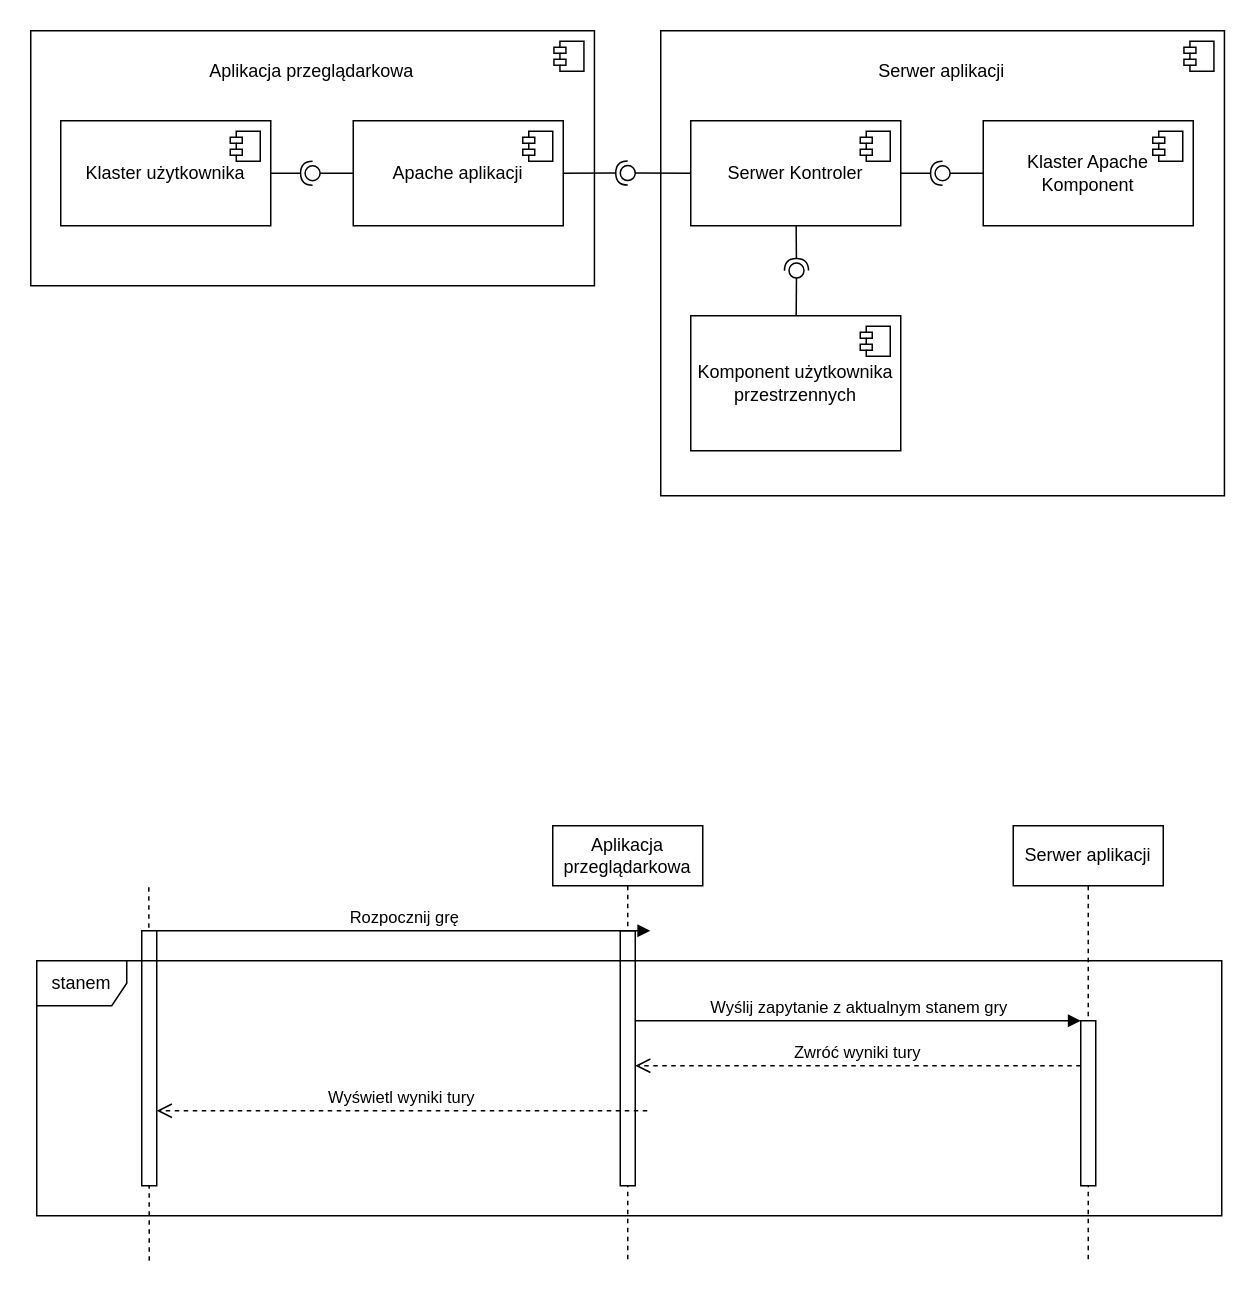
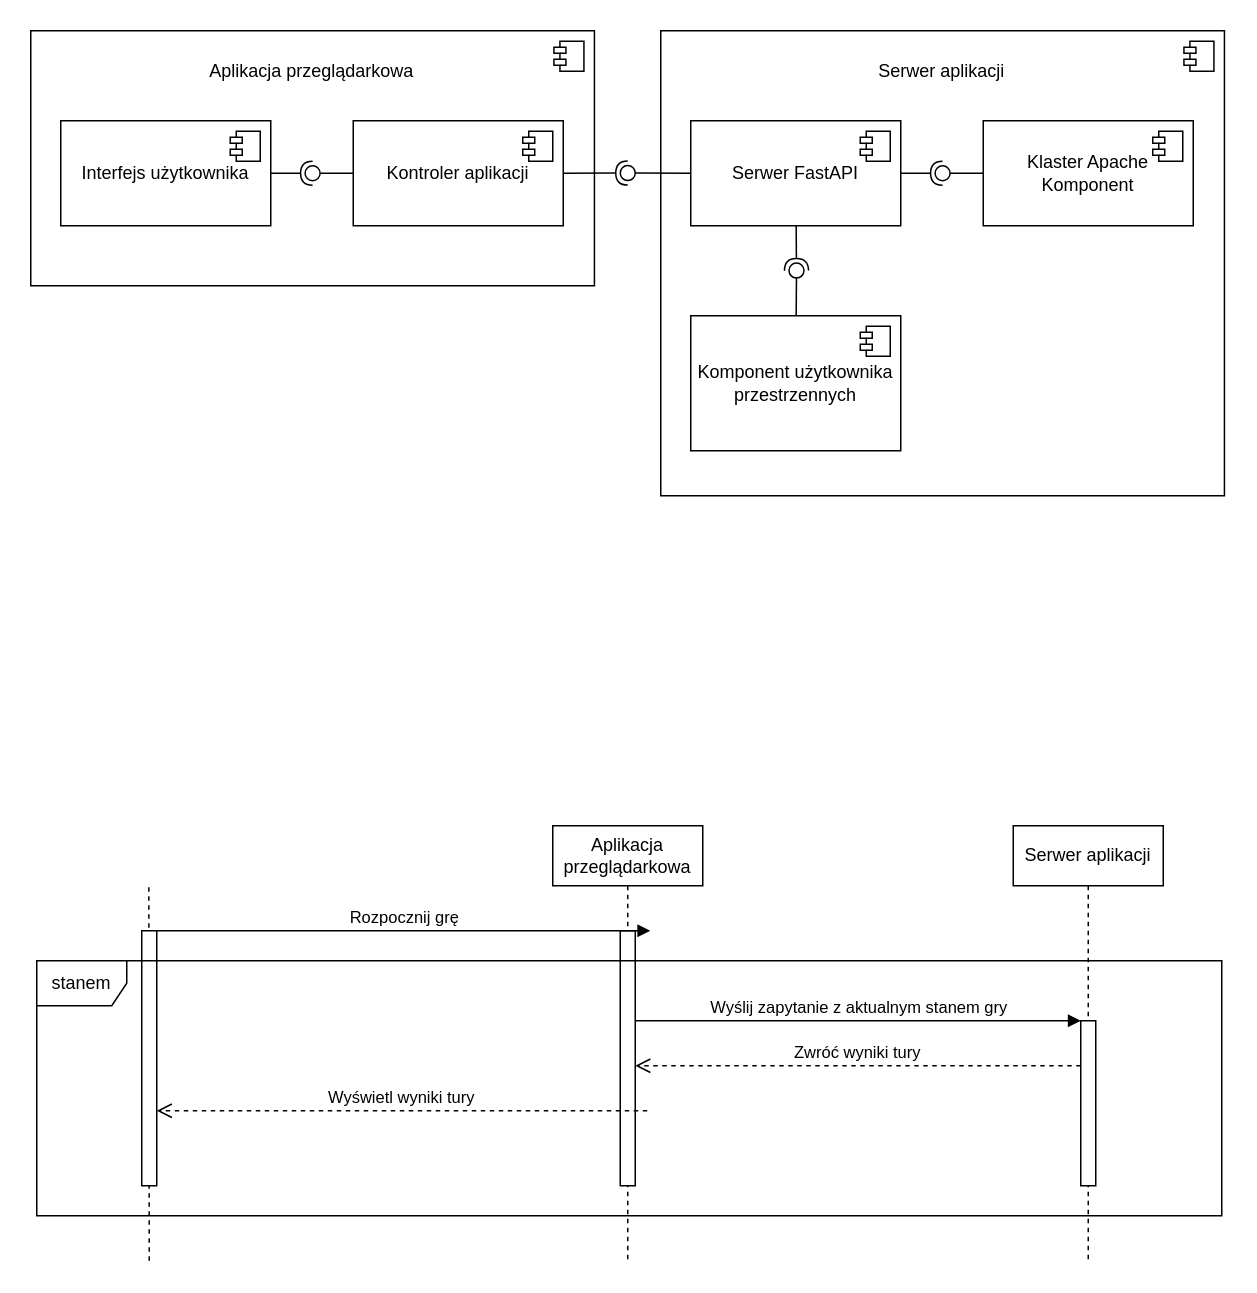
- <mxCell id="4" value="Klaster użytkownika" style="html=1;dropTarget=0;whiteSpace=wrap;" vertex="1" parent="1"><mxGeometry x="40" y="80" width="140" height="70" as="geometry" /></mxCell>
+ <mxCell id="4" value="Interfejs użytkownika" style="html=1;dropTarget=0;whiteSpace=wrap;" vertex="1" parent="1"><mxGeometry x="40" y="80" width="140" height="70" as="geometry" /></mxCell>
- <mxCell id="6" value="&lt;div&gt;Apache aplikacji&lt;/div&gt;" style="html=1;dropTarget=0;whiteSpace=wrap;" vertex="1" parent="1"><mxGeometry x="235" y="80" width="140" height="70" as="geometry" /></mxCell>
+ <mxCell id="6" value="&lt;div&gt;Kontroler aplikacji&lt;/div&gt;" style="html=1;dropTarget=0;whiteSpace=wrap;" vertex="1" parent="1"><mxGeometry x="235" y="80" width="140" height="70" as="geometry" /></mxCell>
- <mxCell id="14" value="Serwer Kontroler" style="html=1;dropTarget=0;whiteSpace=wrap;" vertex="1" parent="1"><mxGeometry x="460" y="80" width="140" height="70" as="geometry" /></mxCell>
+ <mxCell id="14" value="Serwer FastAPI" style="html=1;dropTarget=0;whiteSpace=wrap;" vertex="1" parent="1"><mxGeometry x="460" y="80" width="140" height="70" as="geometry" /></mxCell>
